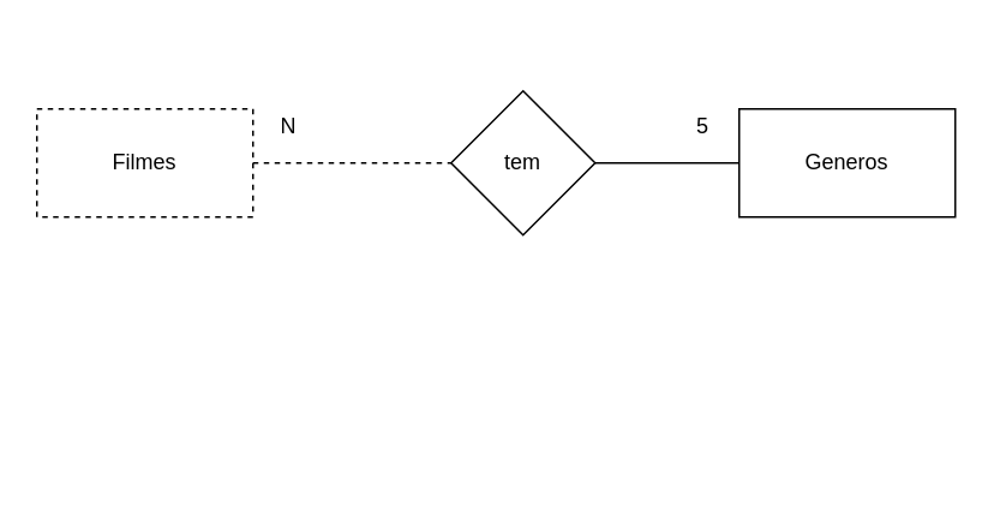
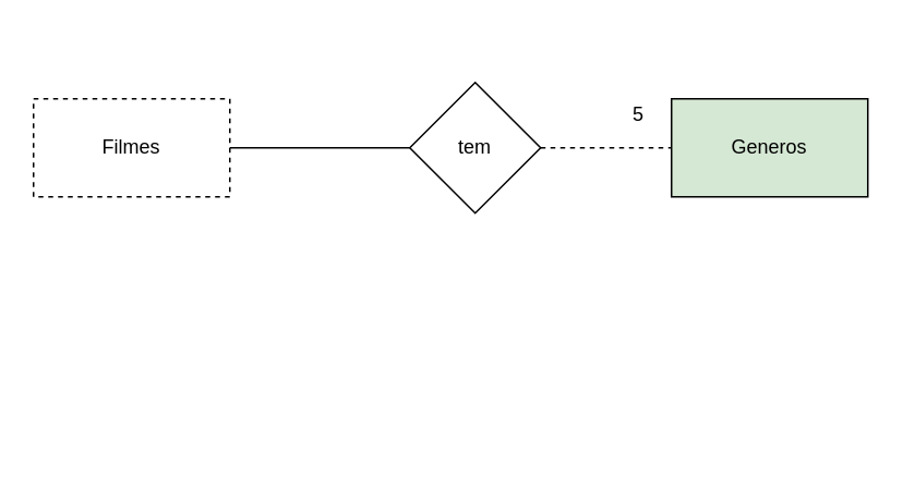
- <mxCell id="12" value="N" style="text;html=1;strokeColor=none;fillColor=none;align=center;verticalAlign=middle;whiteSpace=wrap;rounded=0;" parent="1" vertex="1"><mxGeometry x="140" y="60" width="40" height="20" as="geometry" /></mxCell>
- <mxCell id="10" value="" style="endArrow=none;html=1;exitX=1;exitY=0.5;exitDx=0;exitDy=0;entryX=0;entryY=0.5;entryDx=0;entryDy=0;dashed=1;" parent="1" source="7" target="8" edge="1"><mxGeometry width="50" height="50" relative="1" as="geometry"><mxPoint x="280" y="180" as="sourcePoint" /><mxPoint x="330" y="130" as="targetPoint" /></mxGeometry></mxCell>
+ <mxCell id="10" value="" style="endArrow=none;html=1;exitX=1;exitY=0.5;exitDx=0;exitDy=0;entryX=0;entryY=0.5;entryDx=0;entryDy=0;" parent="1" source="7" target="8" edge="1"><mxGeometry width="50" height="50" relative="1" as="geometry"><mxPoint x="280" y="180" as="sourcePoint" /><mxPoint x="330" y="130" as="targetPoint" /></mxGeometry></mxCell>
- <mxCell id="11" value="" style="endArrow=none;html=1;exitX=1;exitY=0.5;exitDx=0;exitDy=0;entryX=0;entryY=0.5;entryDx=0;entryDy=0;" parent="1" source="8" target="9" edge="1"><mxGeometry width="50" height="50" relative="1" as="geometry"><mxPoint x="280" y="180" as="sourcePoint" /><mxPoint x="330" y="130" as="targetPoint" /></mxGeometry></mxCell>
+ <mxCell id="11" value="" style="endArrow=none;html=1;exitX=1;exitY=0.5;exitDx=0;exitDy=0;entryX=0;entryY=0.5;entryDx=0;entryDy=0;dashed=1;" parent="1" source="8" target="9" edge="1"><mxGeometry width="50" height="50" relative="1" as="geometry"><mxPoint x="280" y="180" as="sourcePoint" /><mxPoint x="330" y="130" as="targetPoint" /></mxGeometry></mxCell>
- <mxCell id="9" value="Generos" style="rounded=0;whiteSpace=wrap;html=1;" parent="1" vertex="1"><mxGeometry x="410" y="60" width="120" height="60" as="geometry" /></mxCell>
+ <mxCell id="9" value="Generos" style="rounded=0;whiteSpace=wrap;html=1;fillColor=#d5e8d4;" parent="1" vertex="1"><mxGeometry x="410" y="60" width="120" height="60" as="geometry" /></mxCell>
